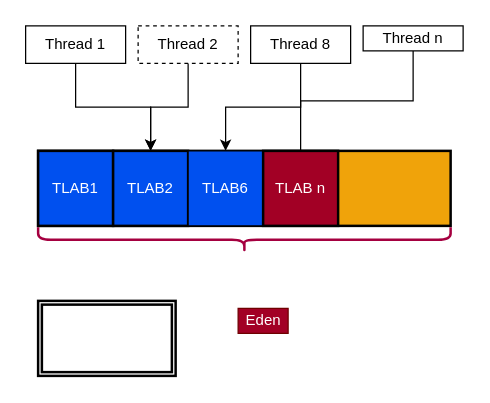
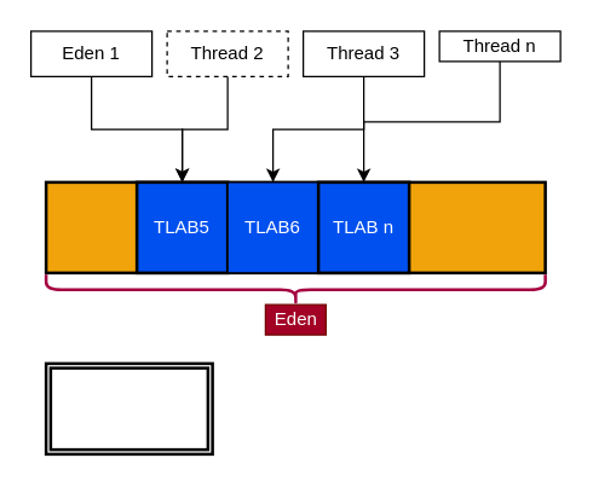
- <mxCell id="4" value="Thread 1" style="rounded=0;whiteSpace=wrap;html=1;fillColor=none;fontColor=#000000;" vertex="1" parent="1"><mxGeometry x="20" y="20" width="80" height="30" as="geometry" /></mxCell>
+ <mxCell id="4" value="Eden 1" style="rounded=0;whiteSpace=wrap;html=1;fillColor=none;fontColor=#000000;" vertex="1" parent="1"><mxGeometry x="20" y="20" width="80" height="30" as="geometry" /></mxCell>
- <mxCell id="8" value="Thread 8" style="rounded=0;whiteSpace=wrap;html=1;fillColor=none;fontColor=#000000;" vertex="1" parent="1"><mxGeometry x="200" y="20" width="80" height="30" as="geometry" /></mxCell>
+ <mxCell id="8" value="Thread 3" style="rounded=0;whiteSpace=wrap;html=1;fillColor=none;fontColor=#000000;" vertex="1" parent="1"><mxGeometry x="200" y="20" width="80" height="30" as="geometry" /></mxCell>
- <mxCell id="9" value="" style="edgeStyle=orthogonalEdgeStyle;rounded=0;orthogonalLoop=1;jettySize=auto;html=1;entryX=0.5;entryY=0;entryDx=0;entryDy=0;exitX=0.5;exitY=1;exitDx=0;exitDy=0;endArrow=none;" edge="1" parent="1" source="10" target="15"><mxGeometry relative="1" as="geometry" /></mxCell>
+ <mxCell id="9" value="" style="edgeStyle=orthogonalEdgeStyle;rounded=0;orthogonalLoop=1;jettySize=auto;html=1;entryX=0.5;entryY=0;entryDx=0;entryDy=0;exitX=0.5;exitY=1;exitDx=0;exitDy=0;" edge="1" parent="1" source="10" target="15"><mxGeometry relative="1" as="geometry" /></mxCell>
- <mxCell id="12" value="TLAB1" style="whiteSpace=wrap;html=1;aspect=fixed;fillColor=#0050ef;strokeColor=#000000;fontColor=#ffffff;strokeWidth=2;" vertex="1" parent="1"><mxGeometry x="30" y="120" width="60" height="60" as="geometry" /></mxCell>
- <mxCell id="13" value="TLAB2" style="whiteSpace=wrap;html=1;aspect=fixed;strokeWidth=2;strokeColor=#000000;fillColor=#0050ef;fontColor=#ffffff;" vertex="1" parent="1"><mxGeometry x="90" y="120" width="60" height="60" as="geometry" /></mxCell>
+ <mxCell id="13" value="TLAB5" style="whiteSpace=wrap;html=1;aspect=fixed;strokeWidth=2;strokeColor=#000000;fillColor=#0050ef;fontColor=#ffffff;" vertex="1" parent="1"><mxGeometry x="90" y="120" width="60" height="60" as="geometry" /></mxCell>
- <mxCell id="15" value="TLAB n" style="whiteSpace=wrap;html=1;aspect=fixed;strokeColor=#000000;strokeWidth=2;fillColor=#a20025;fontColor=#ffffff;" vertex="1" parent="1"><mxGeometry x="210" y="120" width="60" height="60" as="geometry" /></mxCell>
+ <mxCell id="15" value="TLAB n" style="whiteSpace=wrap;html=1;aspect=fixed;strokeColor=#000000;strokeWidth=2;fillColor=#0050ef;fontColor=#ffffff;" vertex="1" parent="1"><mxGeometry x="210" y="120" width="60" height="60" as="geometry" /></mxCell>
- <mxCell id="16" value="Eden" style="text;html=1;align=center;verticalAlign=middle;resizable=0;points=[];autosize=1;fontColor=#ffffff;fillColor=#a20025;strokeColor=#6F0000;" vertex="1" parent="1"><mxGeometry x="190" y="246" width="40" height="20" as="geometry" /></mxCell>
+ <mxCell id="16" value="Eden" style="text;html=1;align=center;verticalAlign=middle;resizable=0;points=[];autosize=1;fontColor=#ffffff;fillColor=#a20025;strokeColor=#6F0000;" vertex="1" parent="1"><mxGeometry x="175" y="201" width="40" height="20" as="geometry" /></mxCell>
